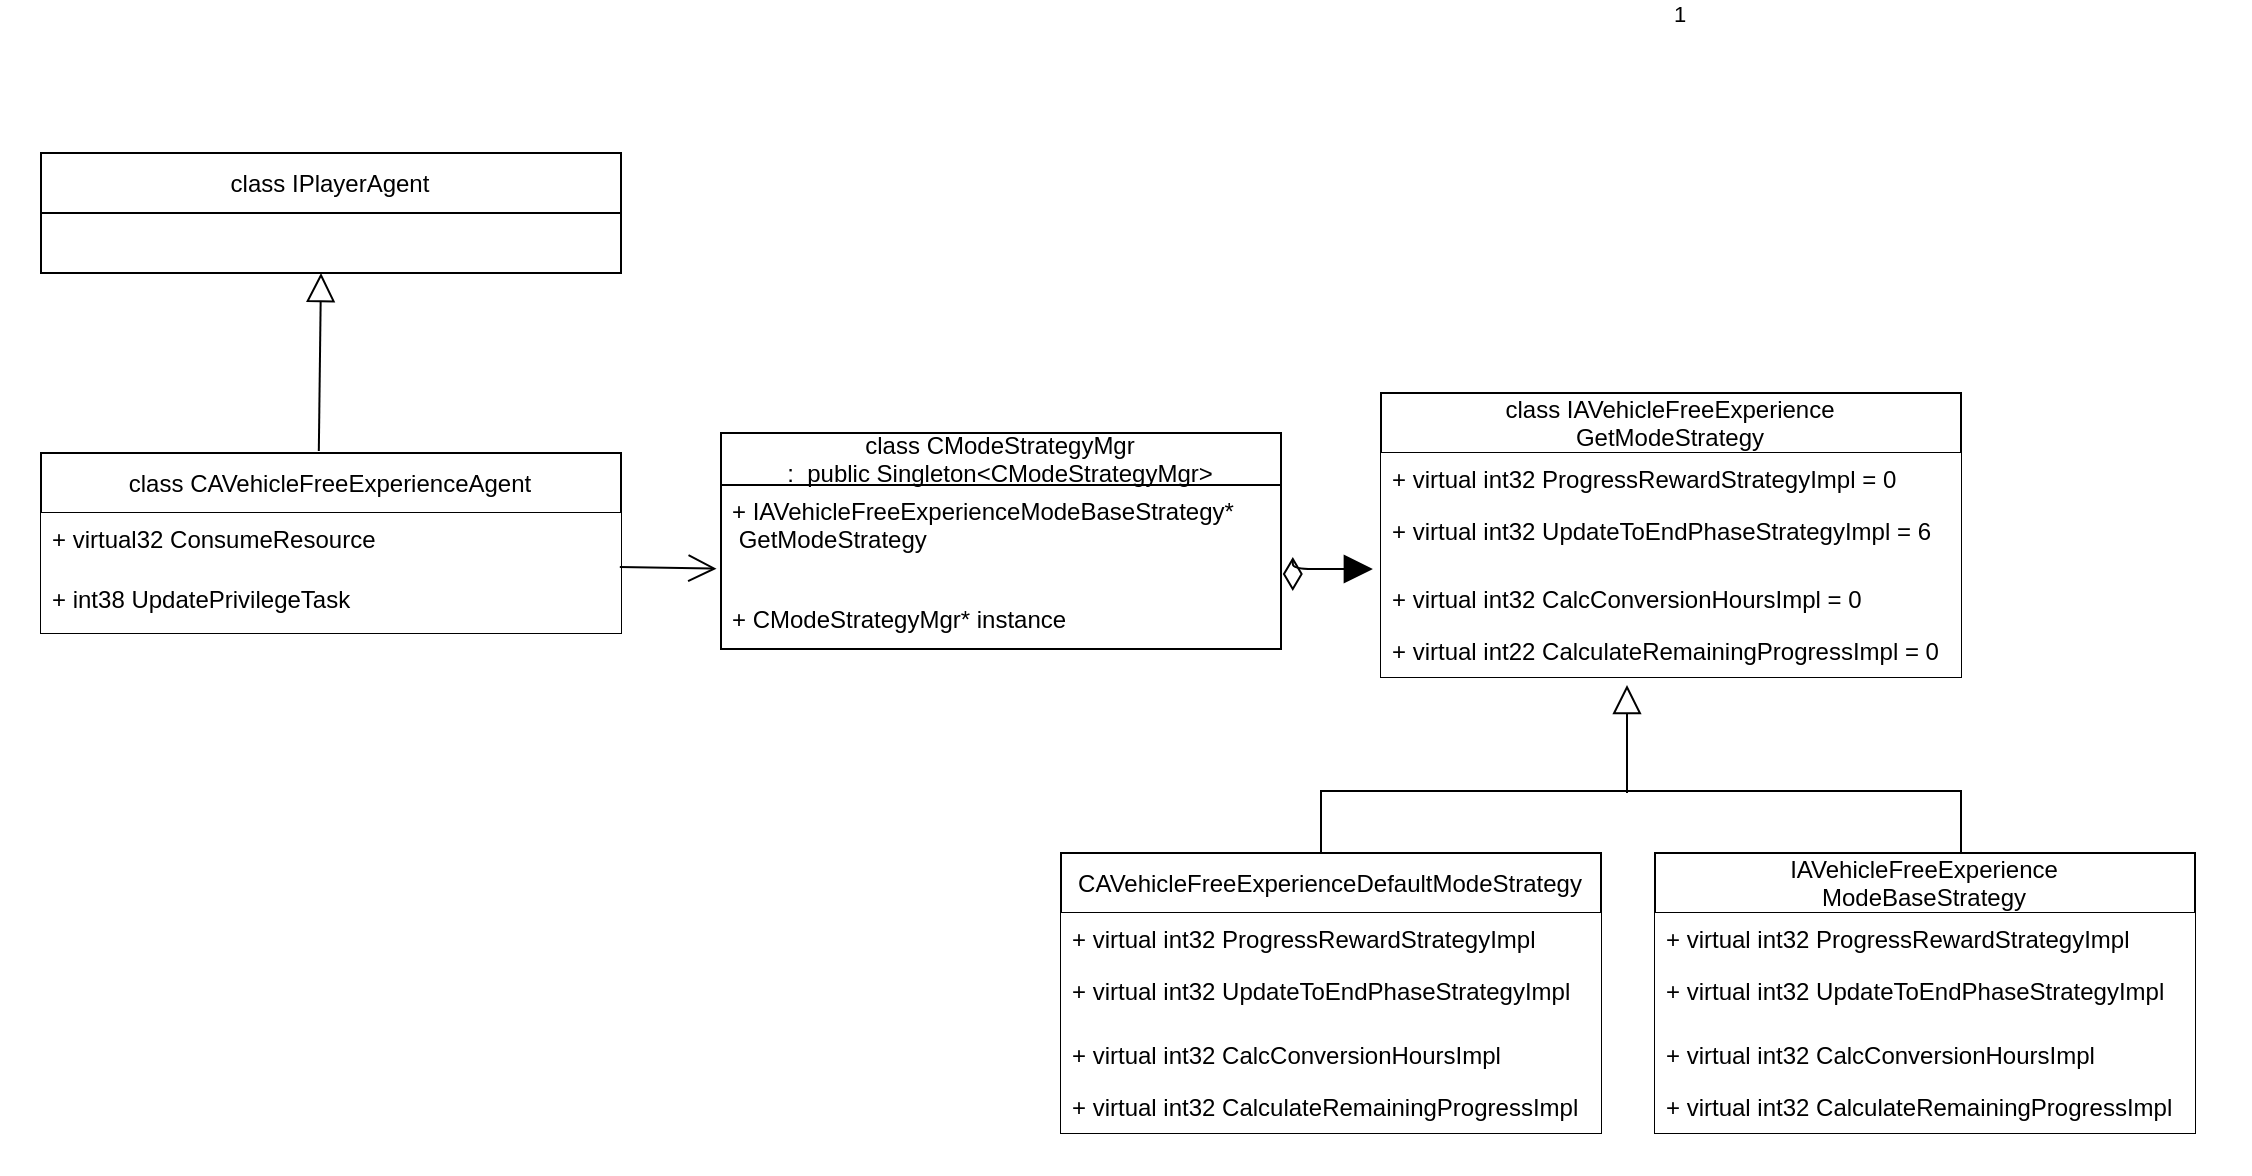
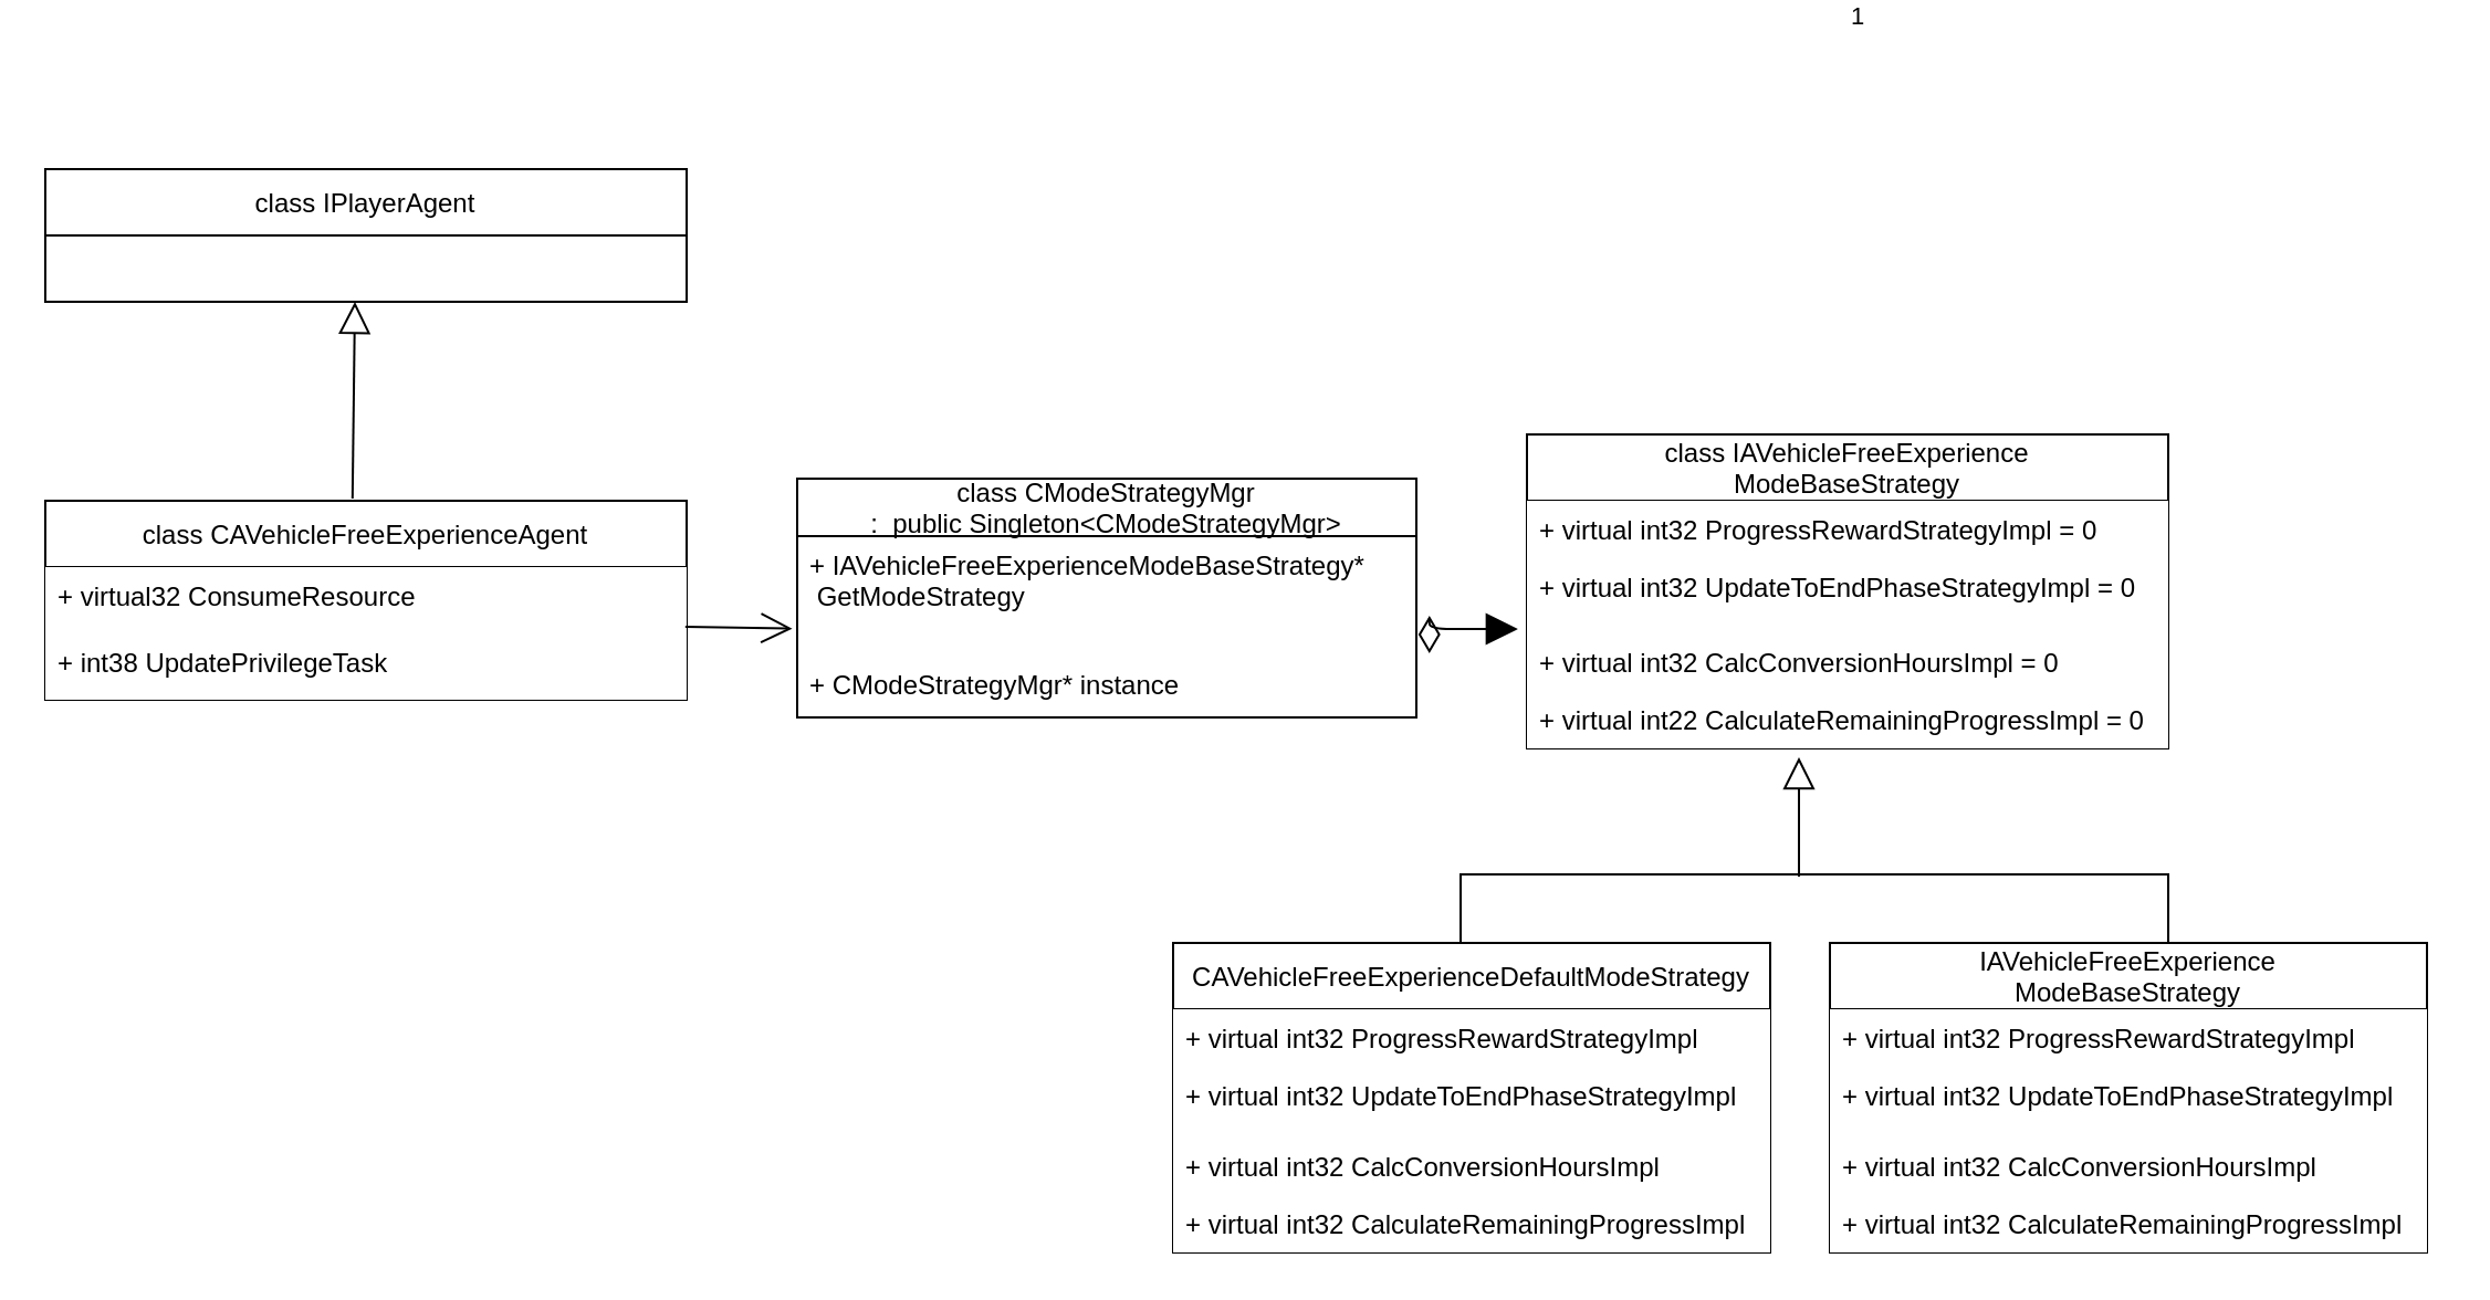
- <mxCell id="2" value="class IAVehicleFreeExperience&#10;GetModeStrategy" style="swimlane;fontStyle=0;childLayout=stackLayout;horizontal=1;startSize=30;horizontalStack=0;resizeParent=1;resizeParentMax=0;resizeLast=0;collapsible=1;marginBottom=0;" vertex="1" parent="1"><mxGeometry x="690" y="140" width="290" height="142" as="geometry" /></mxCell>
+ <mxCell id="2" value="class IAVehicleFreeExperience&#10;ModeBaseStrategy" style="swimlane;fontStyle=0;childLayout=stackLayout;horizontal=1;startSize=30;horizontalStack=0;resizeParent=1;resizeParentMax=0;resizeLast=0;collapsible=1;marginBottom=0;" vertex="1" parent="1"><mxGeometry x="690" y="140" width="290" height="142" as="geometry" /></mxCell>
- <mxCell id="4" value="+ virtual int32 UpdateToEndPhaseStrategyImpl = 6&#10;" style="text;strokeColor=none;align=left;verticalAlign=top;spacingLeft=4;spacingRight=4;overflow=hidden;rotatable=0;points=[[0,0.5],[1,0.5]];portConstraint=eastwest;fillColor=#ffffff;" vertex="1" parent="2"><mxGeometry y="56" width="290" height="34" as="geometry" /></mxCell>
+ <mxCell id="4" value="+ virtual int32 UpdateToEndPhaseStrategyImpl = 0&#10;" style="text;strokeColor=none;align=left;verticalAlign=top;spacingLeft=4;spacingRight=4;overflow=hidden;rotatable=0;points=[[0,0.5],[1,0.5]];portConstraint=eastwest;fillColor=#ffffff;" vertex="1" parent="2"><mxGeometry y="56" width="290" height="34" as="geometry" /></mxCell>
